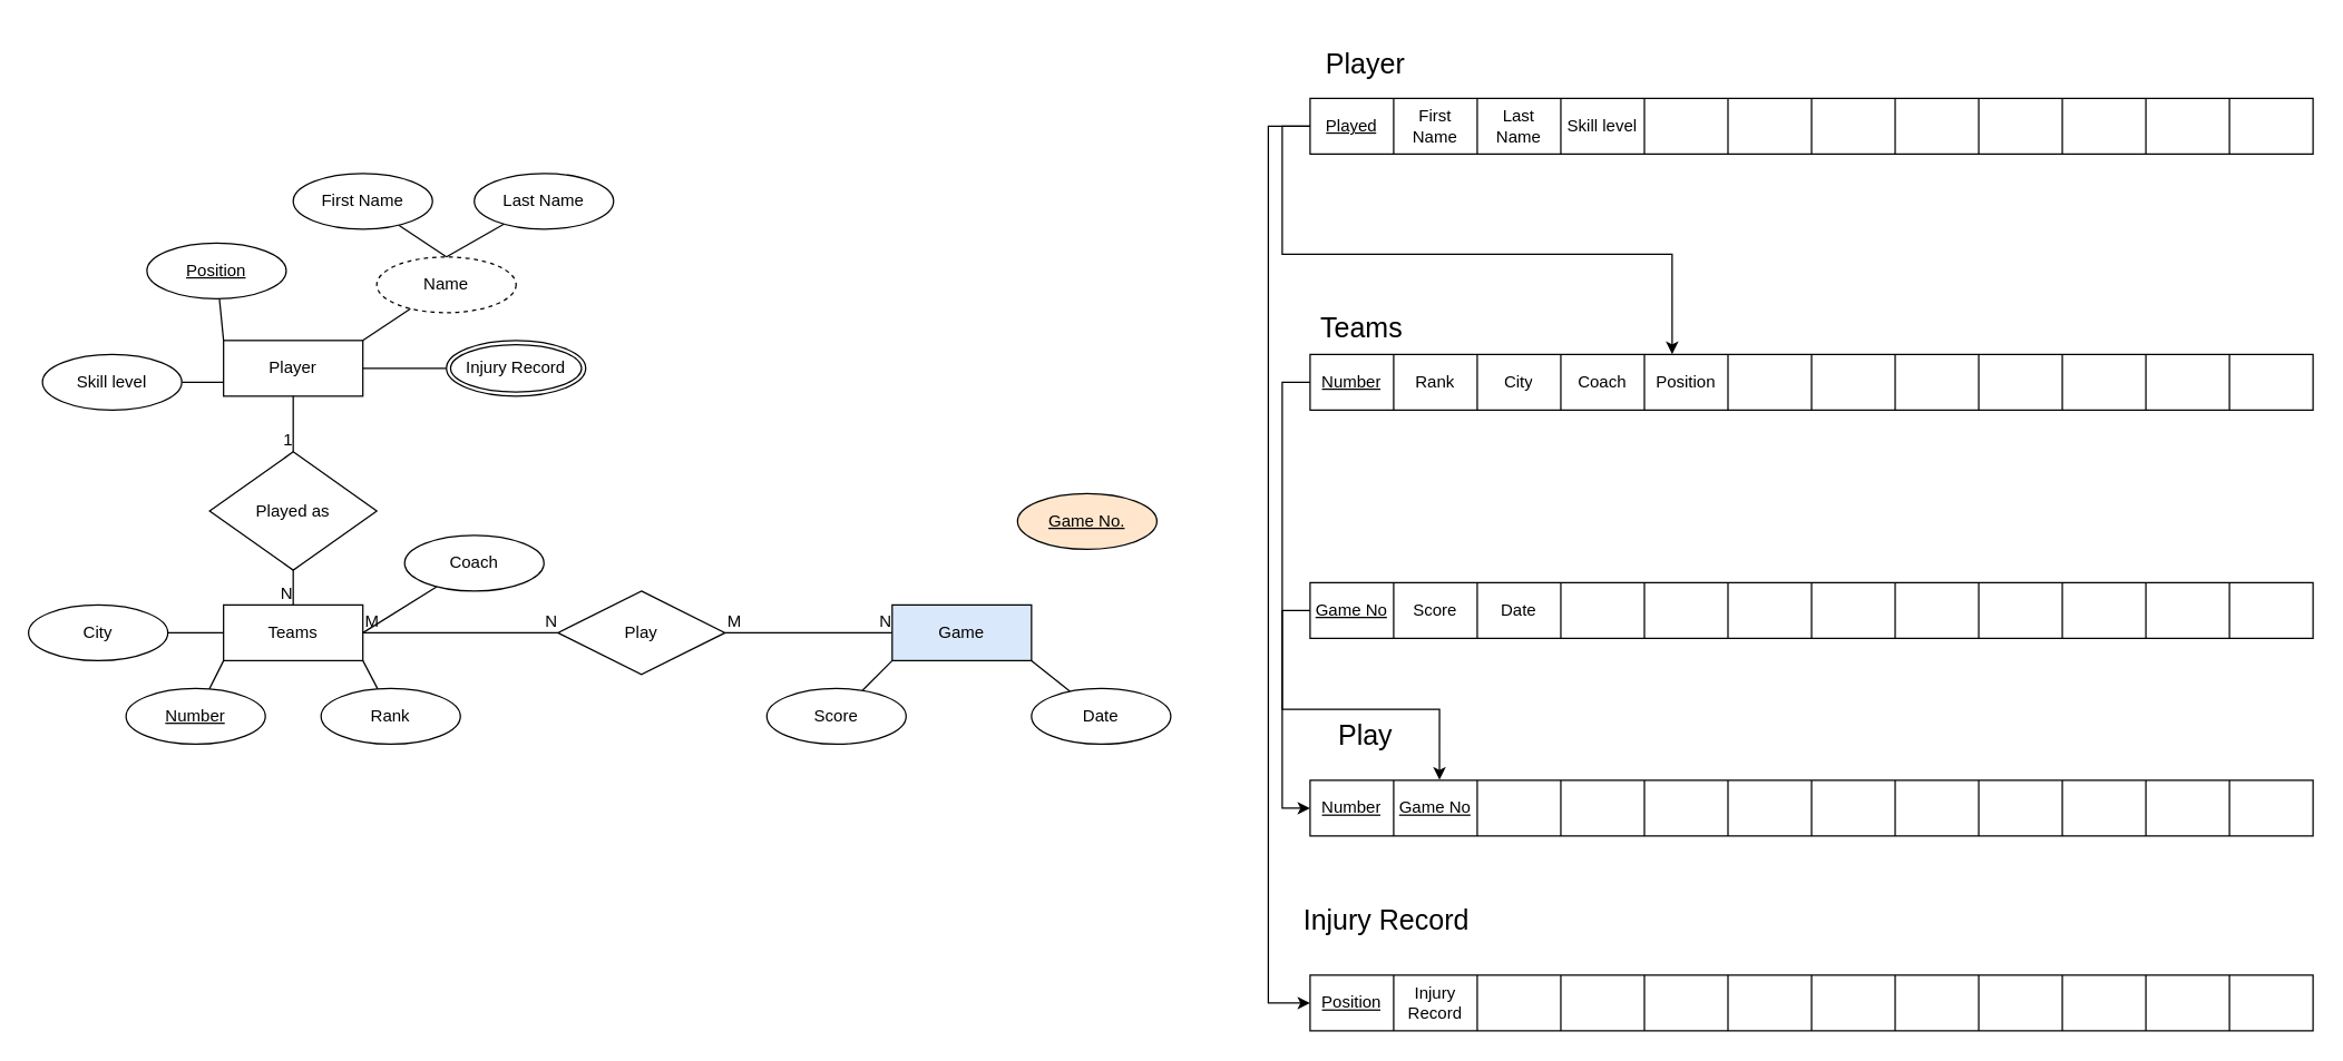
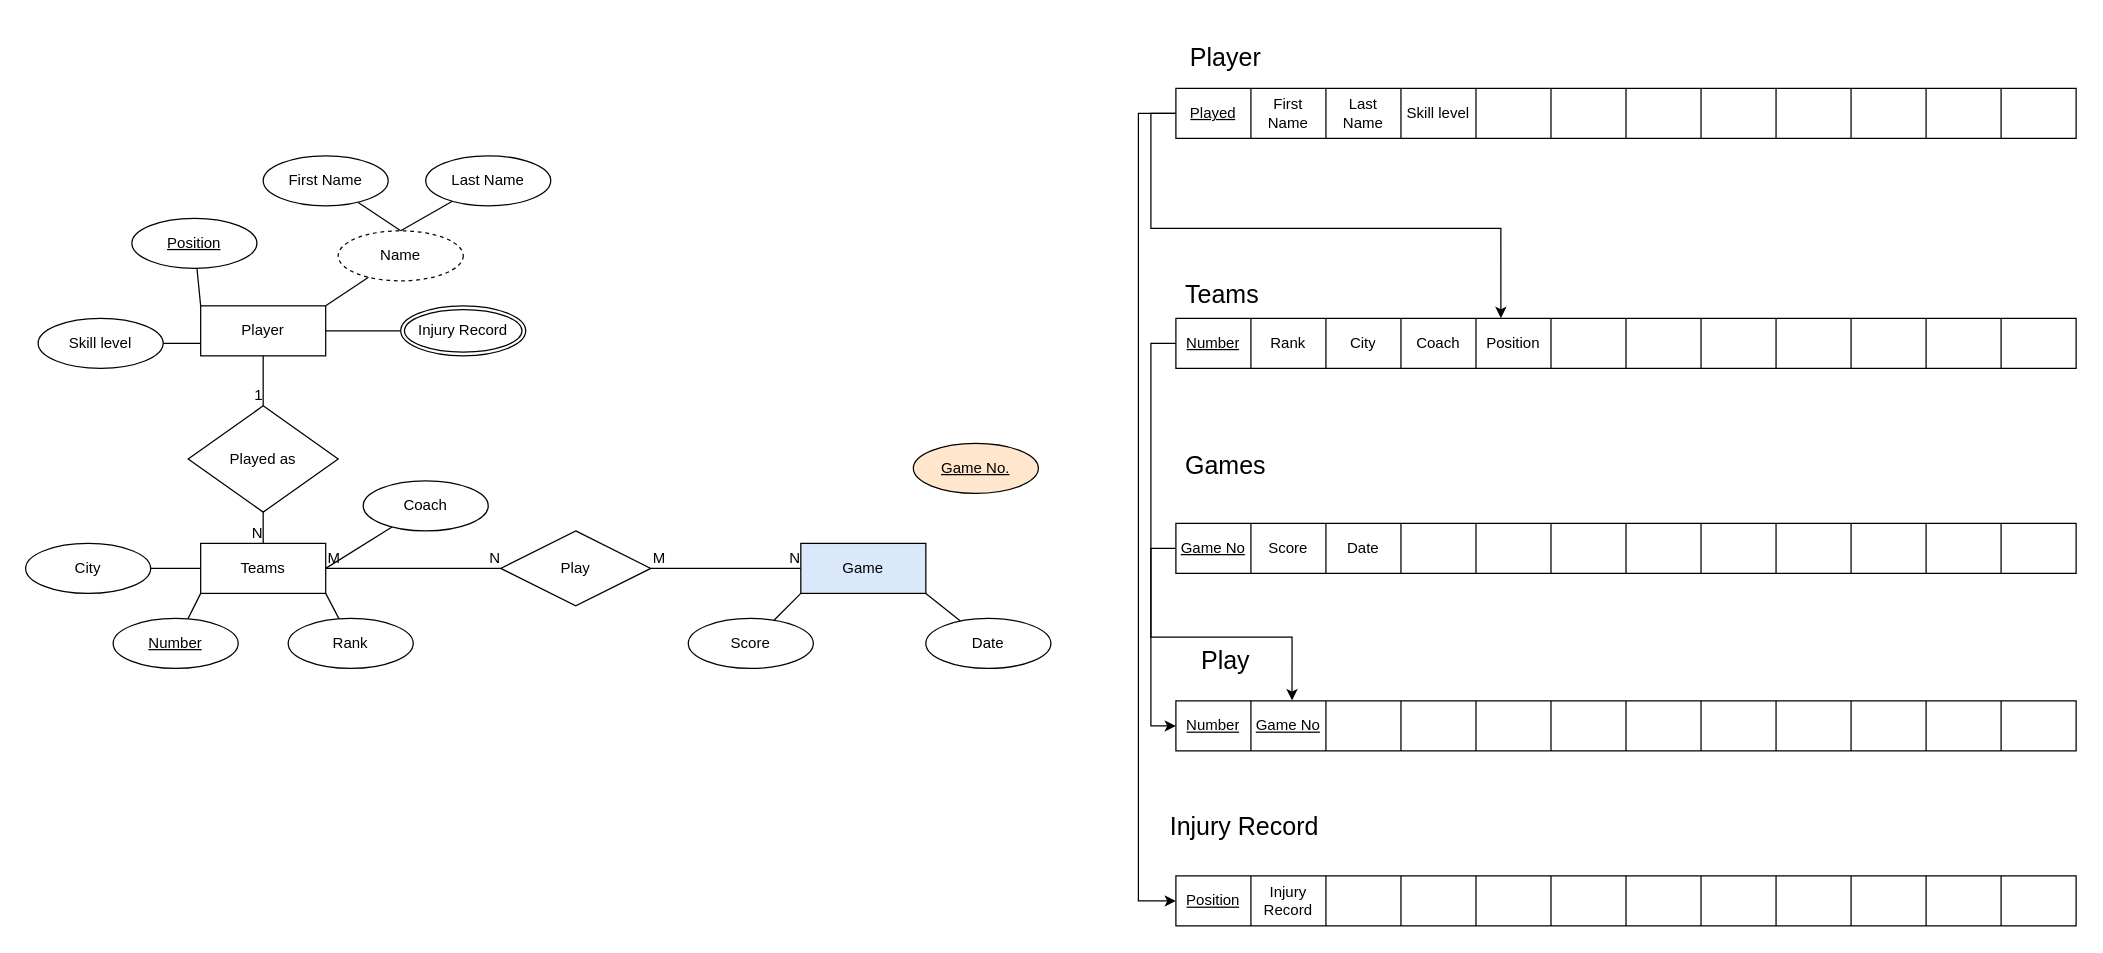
+ <mxCell id="38" value="Games" style="text;html=1;strokeColor=none;fillColor=none;align=center;verticalAlign=middle;whiteSpace=wrap;rounded=0;fontSize=20;" vertex="1" parent="1"><mxGeometry x="855" y="324" width="250" height="94" as="geometry" /></mxCell>
